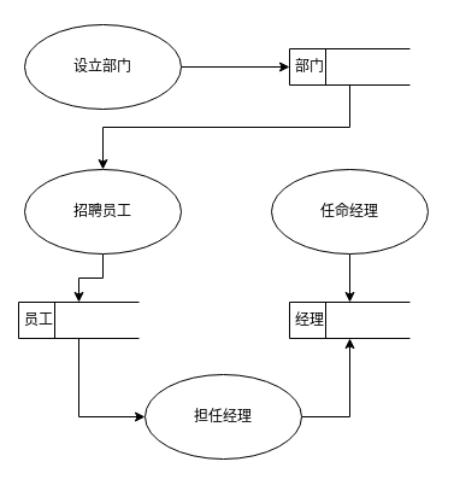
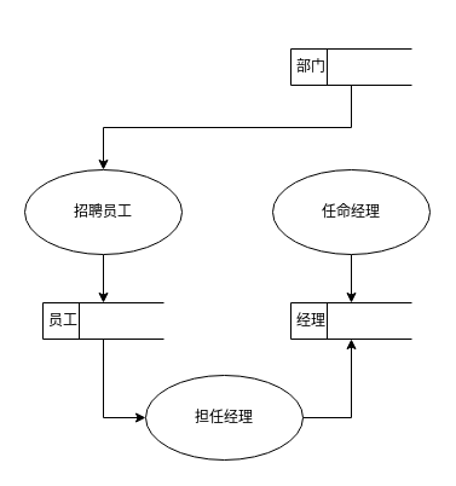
- <mxCell id="8" value="设立部门" style="shape=ellipse;html=1;dashed=0;whiteSpace=wrap;perimeter=ellipsePerimeter;" parent="1" vertex="1"><mxGeometry x="20" y="20" width="130" height="70" as="geometry" /></mxCell>
- <mxCell id="7" style="edgeStyle=orthogonalEdgeStyle;rounded=0;orthogonalLoop=1;jettySize=auto;html=1;exitX=1;exitY=0.5;exitDx=0;exitDy=0;entryX=0;entryY=0.5;entryDx=0;entryDy=0;" parent="1" source="8" target="3" edge="1"><mxGeometry relative="1" as="geometry" /></mxCell>
- <mxCell id="6" value="员工" style="html=1;dashed=0;whiteSpace=wrap;shape=mxgraph.dfd.dataStoreID;align=left;spacingLeft=3;points=[[0,0],[0.5,0],[1,0],[0,0.5],[1,0.5],[0,1],[0.5,1],[1,1]];" parent="1" vertex="1"><mxGeometry x="15" y="250" width="100" height="30" as="geometry" /></mxCell>
+ <mxCell id="6" value="员工" style="html=1;dashed=0;whiteSpace=wrap;shape=mxgraph.dfd.dataStoreID;align=left;spacingLeft=3;points=[[0,0],[0.5,0],[1,0],[0,0.5],[1,0.5],[0,1],[0.5,1],[1,1]];" parent="1" vertex="1"><mxGeometry x="35" y="250" width="100" height="30" as="geometry" /></mxCell>
